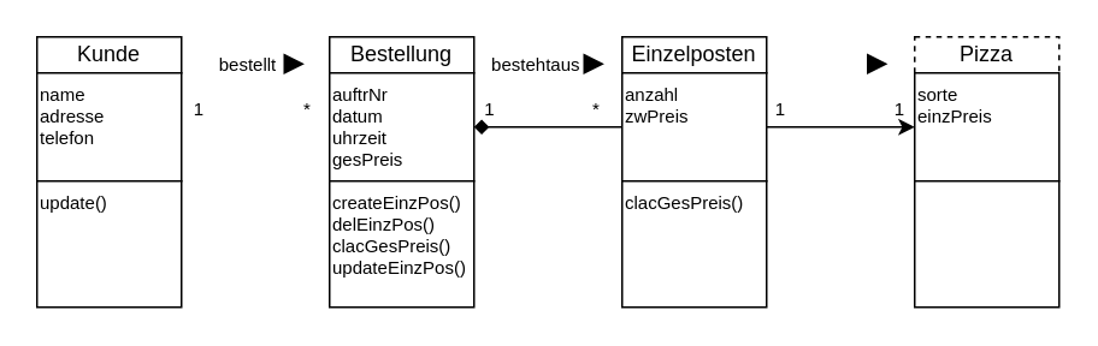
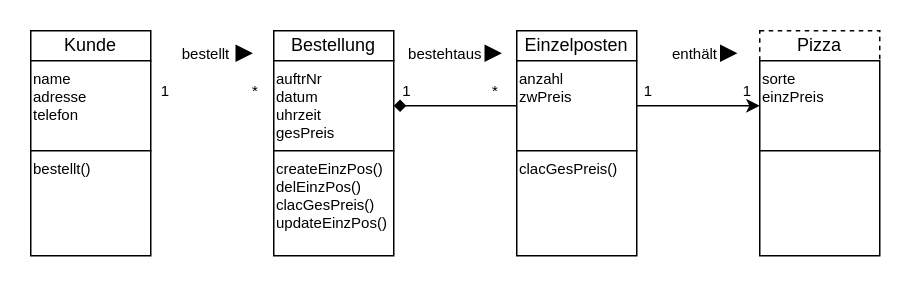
+ <mxCell id="27" value="enthält" style="text;html=1;strokeColor=none;fillColor=none;align=right;verticalAlign=middle;whiteSpace=wrap;rounded=0;fontSize=10;" vertex="1" parent="1"><mxGeometry x="440" y="25" width="40" height="20" as="geometry" /></mxCell>
- <mxCell id="4" value="update()" style="rounded=0;whiteSpace=wrap;html=1;fontSize=10;align=left;verticalAlign=top;" vertex="1" parent="1"><mxGeometry x="20" y="100" width="80" height="70" as="geometry" /></mxCell>
+ <mxCell id="4" value="bestellt()" style="rounded=0;whiteSpace=wrap;html=1;fontSize=10;align=left;verticalAlign=top;" vertex="1" parent="1"><mxGeometry x="20" y="100" width="80" height="70" as="geometry" /></mxCell>
